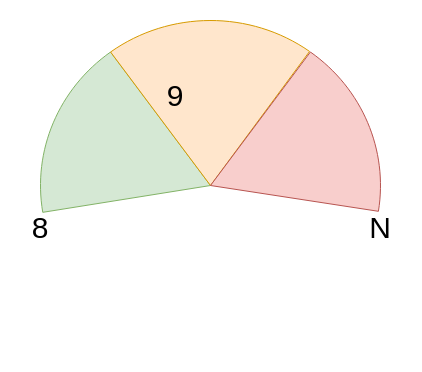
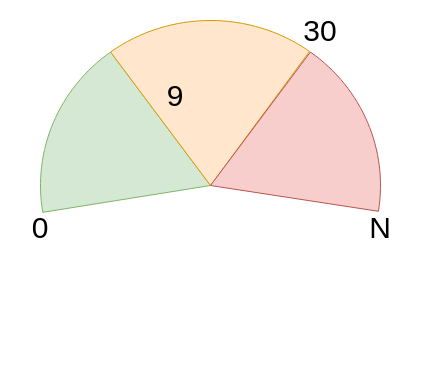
+ <mxCell id="7" value="30" style="text;html=1;strokeColor=none;fillColor=none;align=center;verticalAlign=middle;whiteSpace=wrap;rounded=0;fontSize=30;" parent="1" vertex="1"><mxGeometry x="300" y="20" width="40" height="20" as="geometry" /></mxCell>
- <mxCell id="5" value="8" style="text;html=1;strokeColor=none;fillColor=none;align=center;verticalAlign=middle;whiteSpace=wrap;rounded=0;fontSize=30;" parent="1" vertex="1"><mxGeometry x="20" y="217" width="40" height="20" as="geometry" /></mxCell>
+ <mxCell id="5" value="0" style="text;html=1;strokeColor=none;fillColor=none;align=center;verticalAlign=middle;whiteSpace=wrap;rounded=0;fontSize=30;" parent="1" vertex="1"><mxGeometry x="20" y="217" width="40" height="20" as="geometry" /></mxCell>
